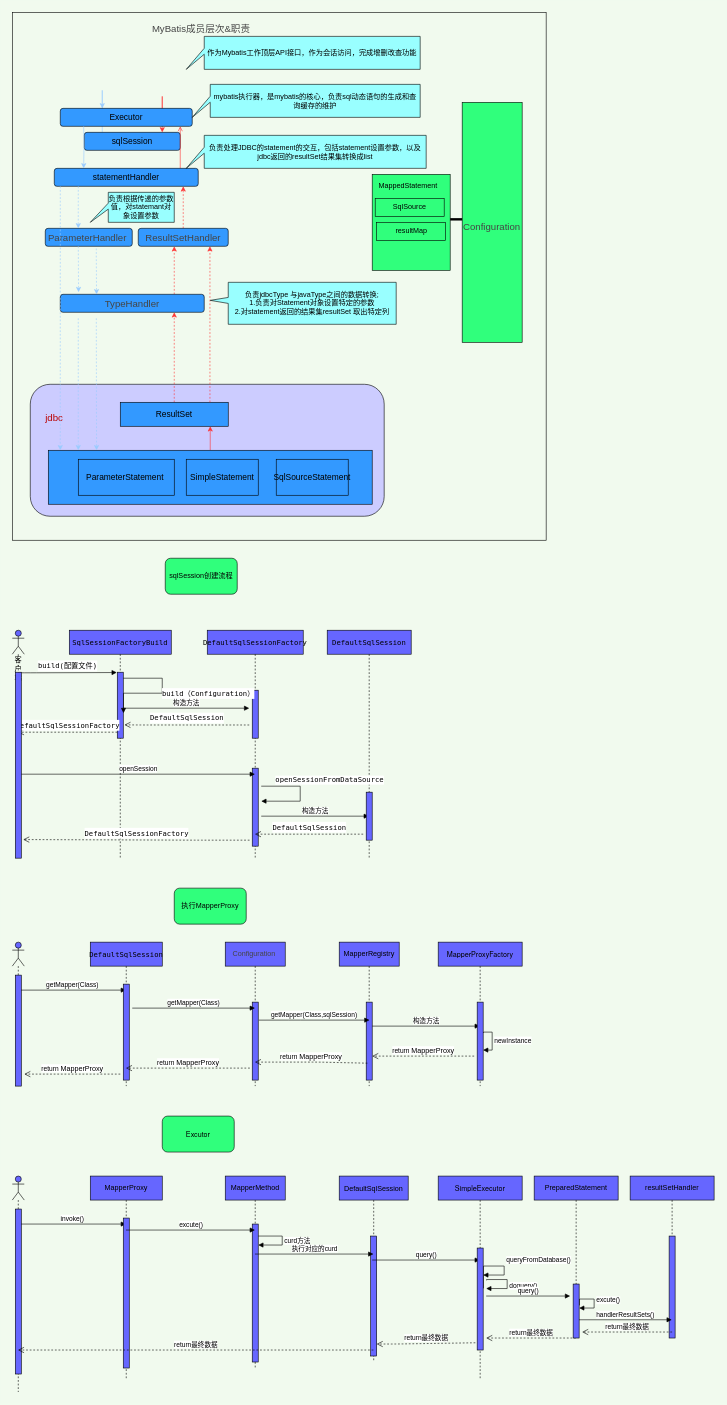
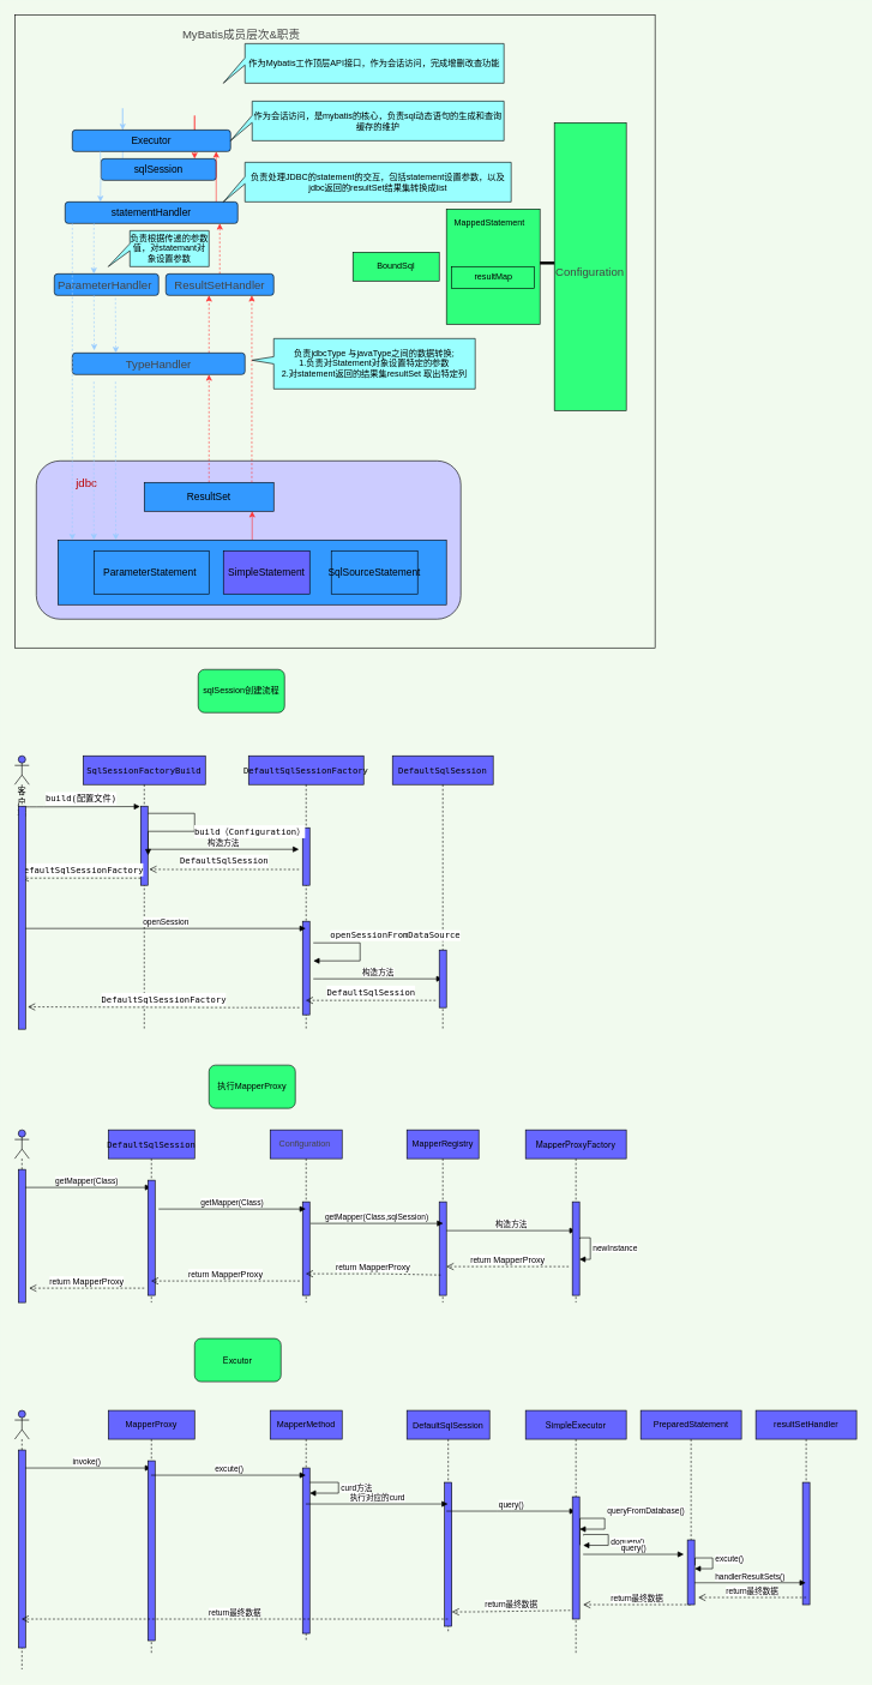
- <mxCell id="53" value="mybatis执行器，是mybatis的核心，负责sql动态语句的生成和查询缓存的维护" style="shape=callout;whiteSpace=wrap;html=1;perimeter=calloutPerimeter;strokeColor=#000000;direction=south;size=30;position=0.36;base=10;position2=1;fillColor=#99FFFF;" parent="1" vertex="1"><mxGeometry x="320" y="140" width="380" height="55" as="geometry" /></mxCell>
+ <mxCell id="53" value="作为会话访问，是mybatis的核心，负责sql动态语句的生成和查询缓存的维护" style="shape=callout;whiteSpace=wrap;html=1;perimeter=calloutPerimeter;strokeColor=#000000;direction=south;size=30;position=0.36;base=10;position2=1;fillColor=#99FFFF;" parent="1" vertex="1"><mxGeometry x="320" y="140" width="380" height="55" as="geometry" /></mxCell>
- <mxCell id="28" value="" style="edgeStyle=orthogonalEdgeStyle;rounded=0;orthogonalLoop=1;jettySize=auto;html=1;strokeColor=#FF3333;endArrow=open;" parent="1" source="29" target="27" edge="1"><mxGeometry relative="1" as="geometry"><Array as="points"><mxPoint x="300" y="240" /><mxPoint x="300" y="240" /></Array></mxGeometry></mxCell>
+ <mxCell id="28" value="" style="edgeStyle=orthogonalEdgeStyle;rounded=0;orthogonalLoop=1;jettySize=auto;html=1;strokeColor=#FF3333;" parent="1" source="29" target="27" edge="1"><mxGeometry relative="1" as="geometry"><Array as="points"><mxPoint x="300" y="240" /><mxPoint x="300" y="240" /></Array></mxGeometry></mxCell>
- <mxCell id="61" value="SqlSource" style="rounded=0;whiteSpace=wrap;html=1;strokeColor=#000000;fillColor=#30FF7C;" parent="1" vertex="1"><mxGeometry x="625" y="330" width="115" height="30" as="geometry" /></mxCell>
+ <mxCell id="59" value="BoundSql" style="rounded=0;whiteSpace=wrap;html=1;strokeColor=#000000;fillColor=#30FF7C;" parent="1" vertex="1"><mxGeometry x="490" y="350" width="120" height="40" as="geometry" /></mxCell>
- <mxCell id="31" value="&lt;font style=&quot;font-size: 16px&quot; color=&quot;rgba(0, 0, 0, 0)&quot;&gt;jdbc&lt;/font&gt;" style="text;html=1;strokeColor=none;fillColor=none;align=center;verticalAlign=middle;whiteSpace=wrap;rounded=0;" parent="1" vertex="1"><mxGeometry x="70" y="685" width="40" height="20" as="geometry" /></mxCell>
+ <mxCell id="31" value="&lt;font style=&quot;font-size: 16px&quot; color=&quot;rgba(0, 0, 0, 0)&quot;&gt;jdbc&lt;/font&gt;" style="text;html=1;strokeColor=none;fillColor=none;align=center;verticalAlign=middle;whiteSpace=wrap;rounded=0;" parent="1" vertex="1"><mxGeometry x="100" y="660" width="40" height="20" as="geometry" /></mxCell>
- <mxCell id="37" value="&lt;font style=&quot;font-size: 14px&quot;&gt;Simple&lt;span style=&quot;text-align: left&quot;&gt;Statement&lt;/span&gt;&lt;/font&gt;" style="rounded=0;whiteSpace=wrap;html=1;strokeColor=#000000;fillColor=#3399FF;" parent="1" vertex="1"><mxGeometry x="310" y="765" width="120" height="60" as="geometry" /></mxCell>
+ <mxCell id="37" value="&lt;font style=&quot;font-size: 14px&quot;&gt;Simple&lt;span style=&quot;text-align: left&quot;&gt;Statement&lt;/span&gt;&lt;/font&gt;" style="rounded=0;whiteSpace=wrap;html=1;strokeColor=#000000;fillColor=#6666ff;" parent="1" vertex="1"><mxGeometry x="310" y="765" width="120" height="60" as="geometry" /></mxCell>
